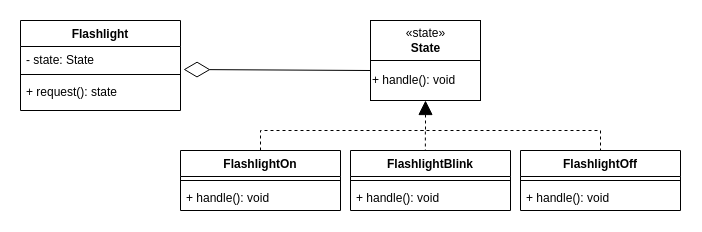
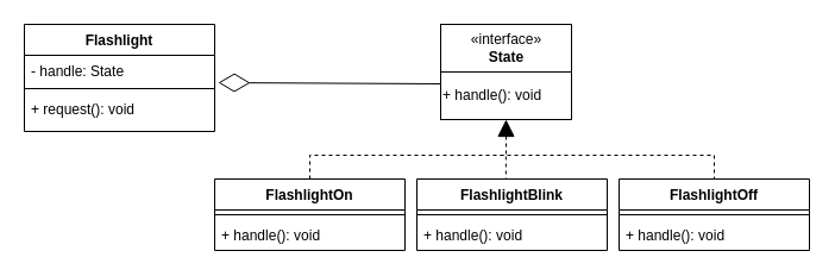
- <mxCell id="7" value="«state»&lt;br&gt;&lt;b&gt;State&lt;/b&gt;" style="html=1;" parent="6" vertex="1"><mxGeometry width="110" height="40" as="geometry" /></mxCell>
+ <mxCell id="7" value="«interface»&lt;br&gt;&lt;b&gt;State&lt;/b&gt;" style="html=1;" parent="6" vertex="1"><mxGeometry width="110" height="40" as="geometry" /></mxCell>
- <mxCell id="3" value="- state: State" style="text;strokeColor=none;fillColor=none;align=left;verticalAlign=top;spacingLeft=4;spacingRight=4;overflow=hidden;rotatable=0;points=[[0,0.5],[1,0.5]];portConstraint=eastwest;" parent="2" vertex="1"><mxGeometry y="26" width="160" height="24" as="geometry" /></mxCell>
+ <mxCell id="3" value="- handle: State" style="text;strokeColor=none;fillColor=none;align=left;verticalAlign=top;spacingLeft=4;spacingRight=4;overflow=hidden;rotatable=0;points=[[0,0.5],[1,0.5]];portConstraint=eastwest;" parent="2" vertex="1"><mxGeometry y="26" width="160" height="24" as="geometry" /></mxCell>
- <mxCell id="5" value="+ request(): state" style="text;strokeColor=none;fillColor=none;align=left;verticalAlign=top;spacingLeft=4;spacingRight=4;overflow=hidden;rotatable=0;points=[[0,0.5],[1,0.5]];portConstraint=eastwest;" parent="2" vertex="1"><mxGeometry y="58" width="160" height="32" as="geometry" /></mxCell>
+ <mxCell id="5" value="+ request(): void" style="text;strokeColor=none;fillColor=none;align=left;verticalAlign=top;spacingLeft=4;spacingRight=4;overflow=hidden;rotatable=0;points=[[0,0.5],[1,0.5]];portConstraint=eastwest;" parent="2" vertex="1"><mxGeometry y="58" width="160" height="32" as="geometry" /></mxCell>
